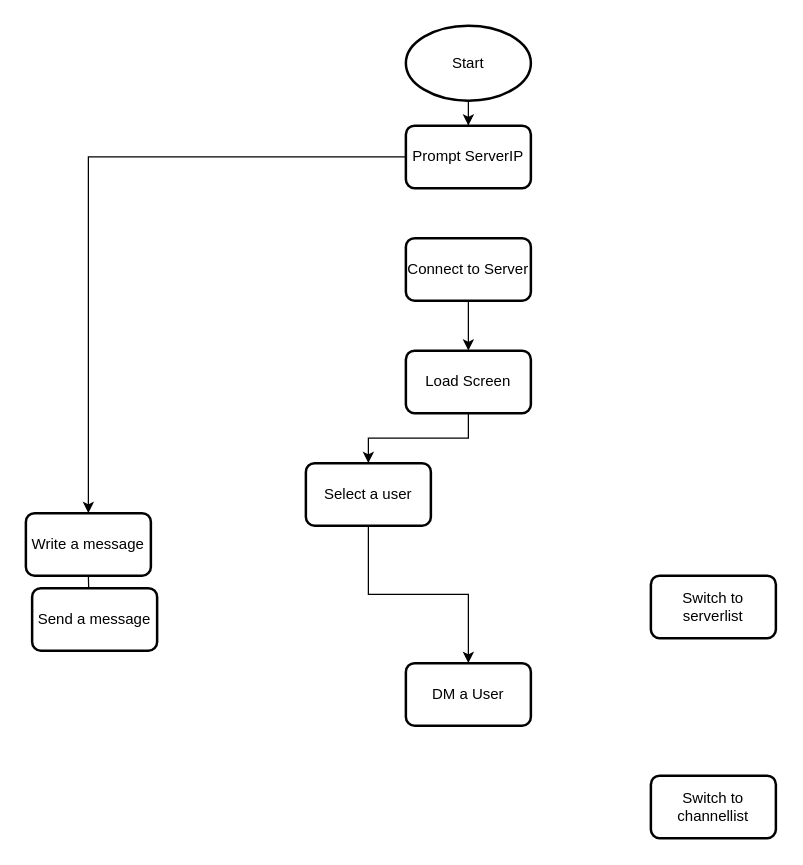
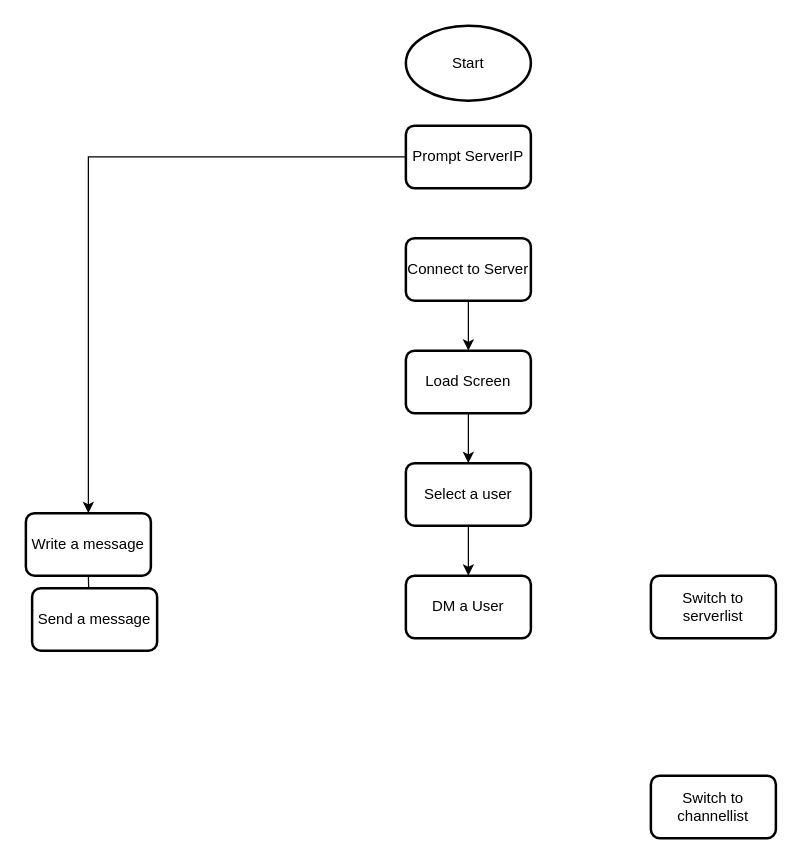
- <mxCell id="2" style="edgeStyle=orthogonalEdgeStyle;rounded=0;orthogonalLoop=1;jettySize=auto;html=1;" edge="1" parent="1" source="3" target="5"><mxGeometry relative="1" as="geometry" /></mxCell>
- <mxCell id="11" value="Select a user" style="rounded=1;whiteSpace=wrap;html=1;absoluteArcSize=1;arcSize=14;strokeWidth=2;" vertex="1" parent="1"><mxGeometry x="244" y="370" width="100" height="50" as="geometry" /></mxCell>
+ <mxCell id="11" value="Select a user" style="rounded=1;whiteSpace=wrap;html=1;absoluteArcSize=1;arcSize=14;strokeWidth=2;" vertex="1" parent="1"><mxGeometry x="324" y="370" width="100" height="50" as="geometry" /></mxCell>
- <mxCell id="15" value="DM a User" style="rounded=1;whiteSpace=wrap;html=1;absoluteArcSize=1;arcSize=14;strokeWidth=2;" vertex="1" parent="1"><mxGeometry x="324" y="530" width="100" height="50" as="geometry" /></mxCell>
+ <mxCell id="15" value="DM a User" style="rounded=1;whiteSpace=wrap;html=1;absoluteArcSize=1;arcSize=14;strokeWidth=2;" vertex="1" parent="1"><mxGeometry x="324" y="460" width="100" height="50" as="geometry" /></mxCell>
